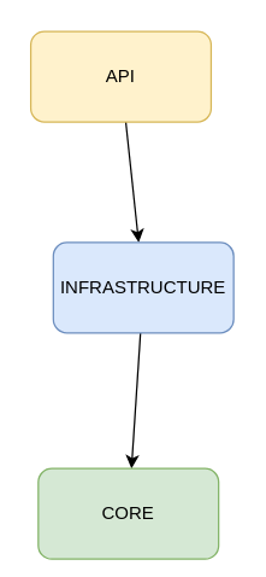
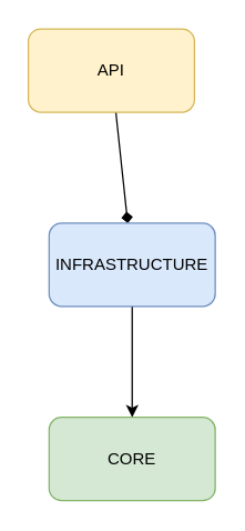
- <mxCell id="2" value="" style="edgeStyle=none;html=1;" parent="1" source="3" target="5" edge="1"><mxGeometry relative="1" as="geometry" /></mxCell>
+ <mxCell id="2" value="" style="edgeStyle=none;html=1;endArrow=diamond;" parent="1" source="3" target="5" edge="1"><mxGeometry relative="1" as="geometry" /></mxCell>
- <mxCell id="6" value="CORE" style="whiteSpace=wrap;html=1;rounded=1;fillColor=#d5e8d4;strokeColor=#82b366;" parent="1" vertex="1"><mxGeometry x="25" y="310" width="120" height="60" as="geometry" /></mxCell>
+ <mxCell id="6" value="CORE" style="whiteSpace=wrap;html=1;rounded=1;fillColor=#d5e8d4;strokeColor=#82b366;" parent="1" vertex="1"><mxGeometry x="35" y="300" width="120" height="60" as="geometry" /></mxCell>
